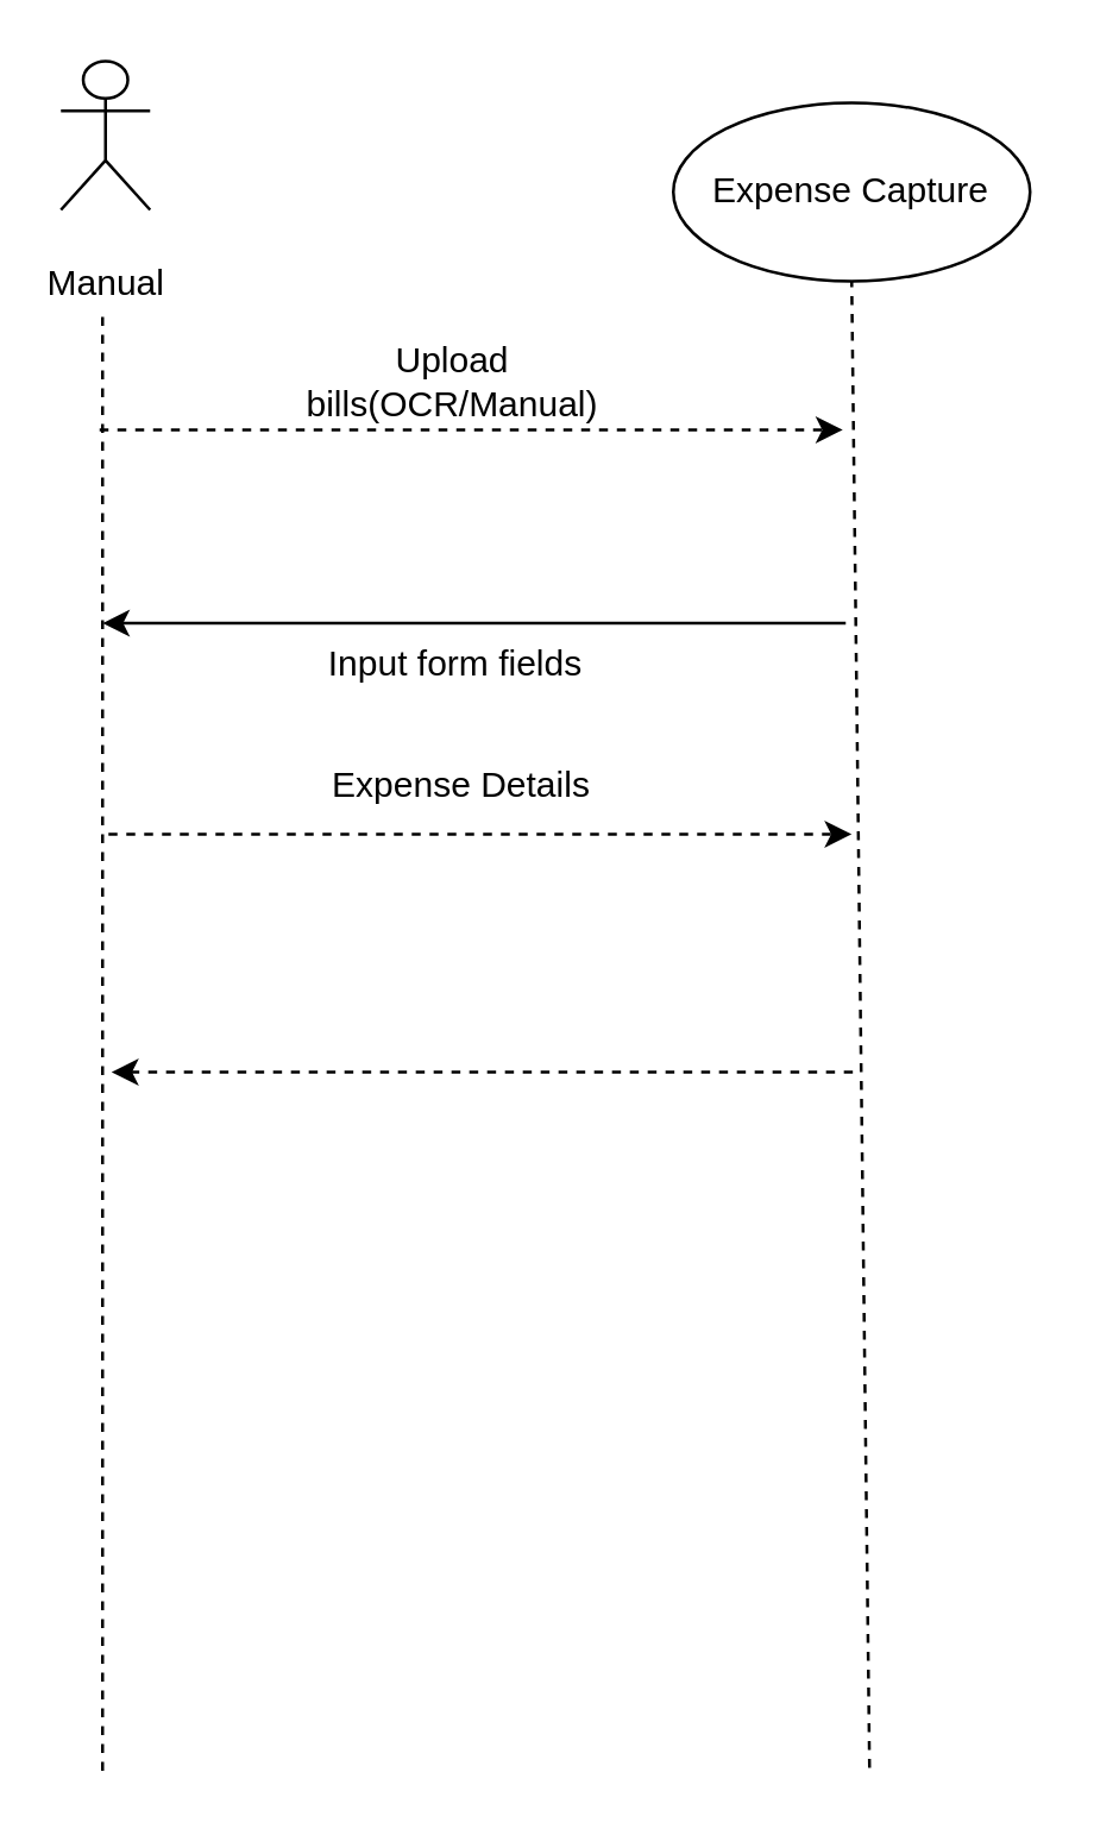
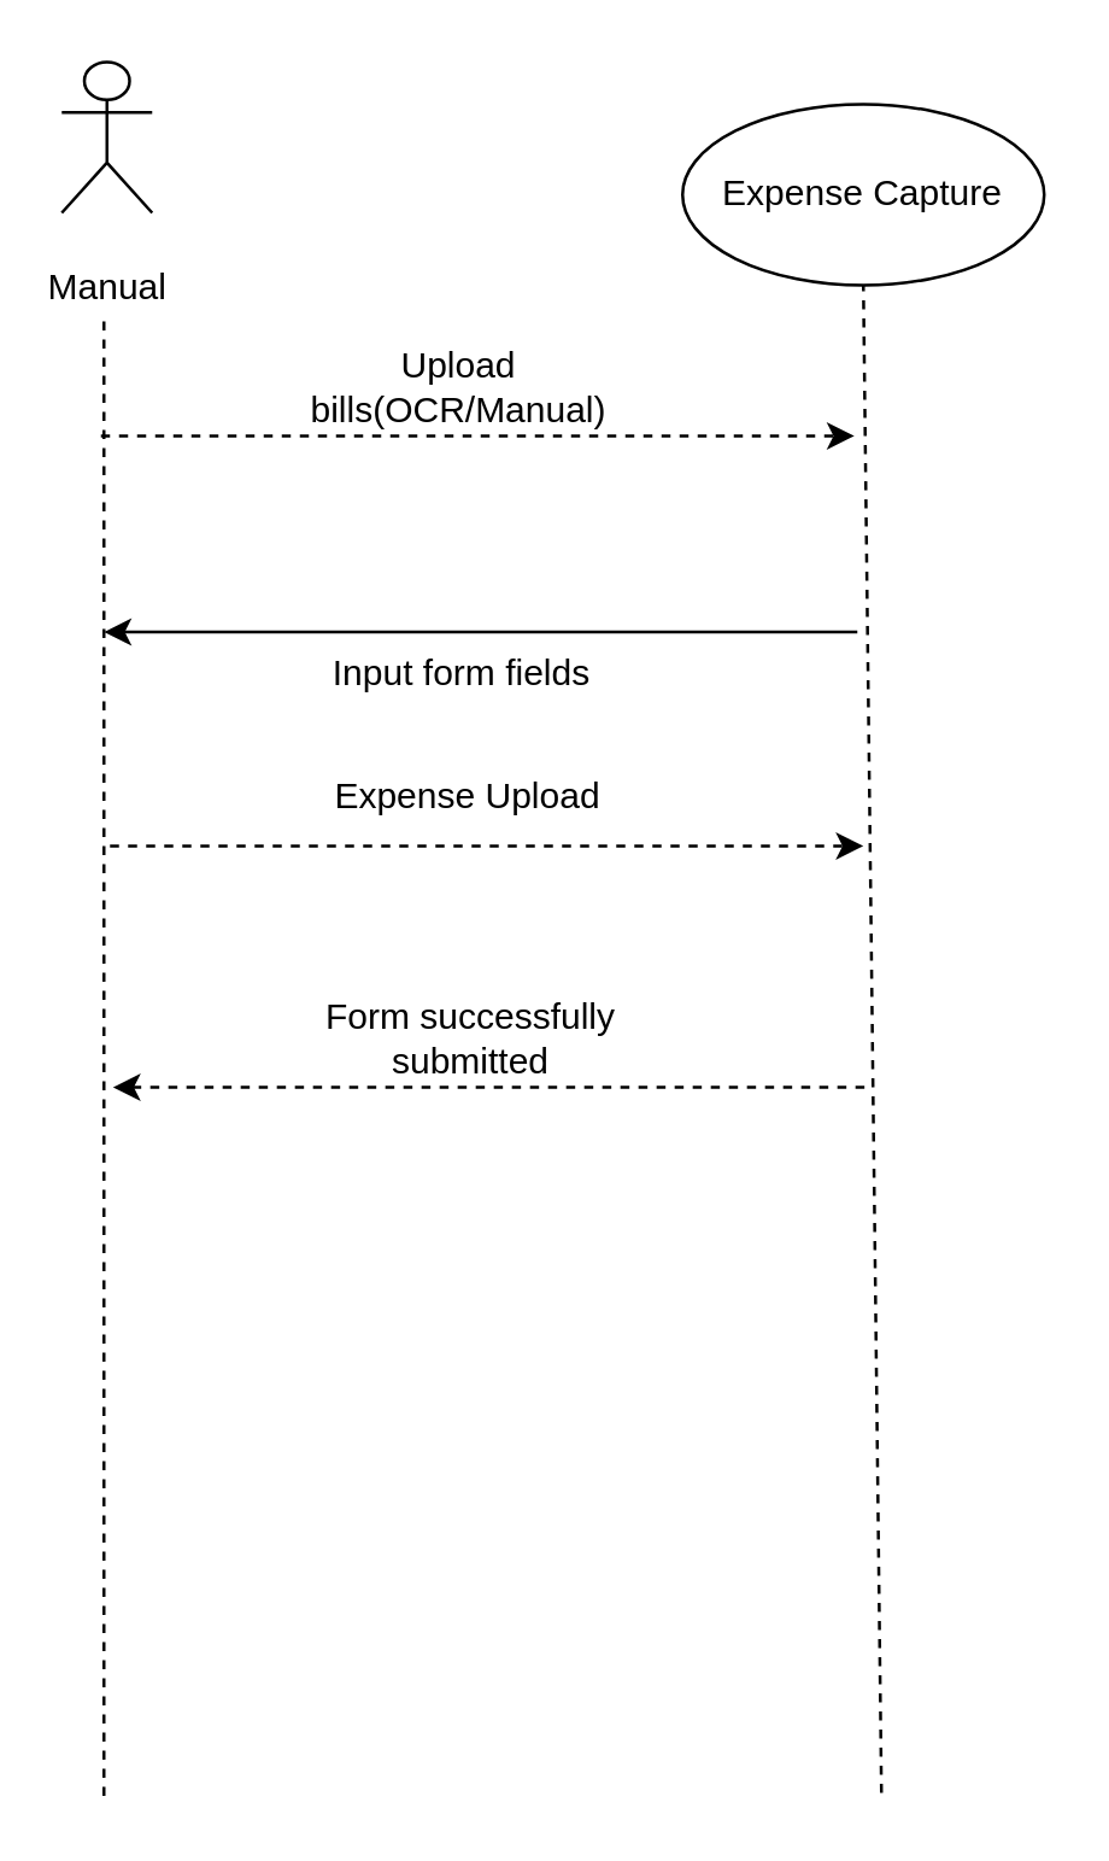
- <mxCell id="11" value="Expense Details" style="text;html=1;strokeColor=none;fillColor=none;align=center;verticalAlign=middle;whiteSpace=wrap;rounded=0;" vertex="1" parent="1"><mxGeometry x="95" y="249" width="120" height="30" as="geometry" /></mxCell>
+ <mxCell id="11" value="Expense Upload" style="text;html=1;strokeColor=none;fillColor=none;align=center;verticalAlign=middle;whiteSpace=wrap;rounded=0;" vertex="1" parent="1"><mxGeometry x="95" y="249" width="120" height="30" as="geometry" /></mxCell>
+ <mxCell id="13" value="Form successfully submitted" style="text;html=1;strokeColor=none;fillColor=none;align=center;verticalAlign=middle;whiteSpace=wrap;rounded=0;" vertex="1" parent="1"><mxGeometry x="96" y="329" width="120" height="30" as="geometry" /></mxCell>
